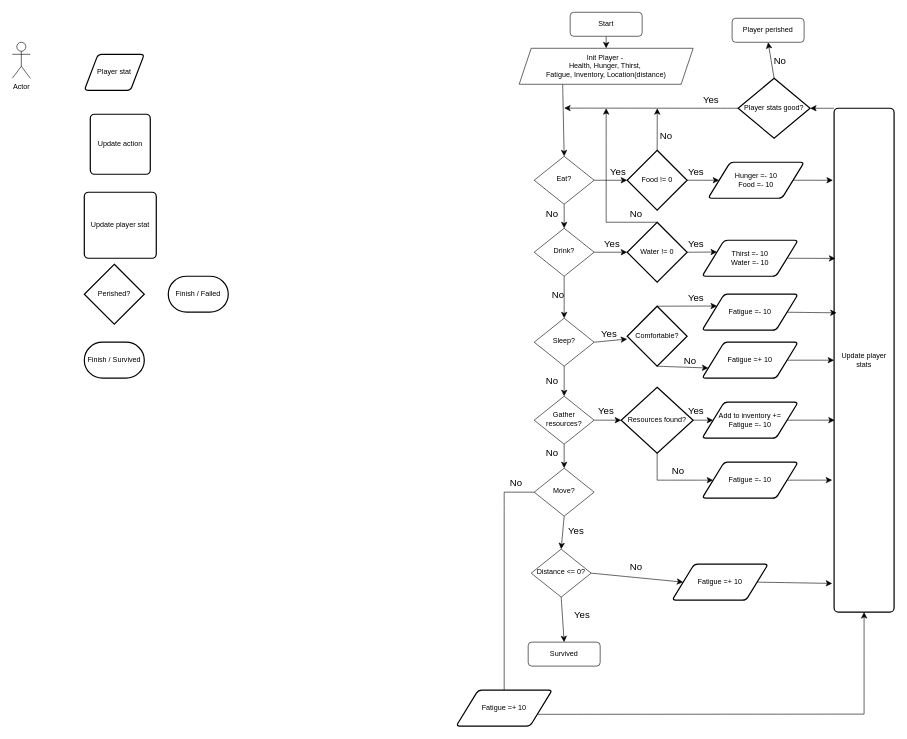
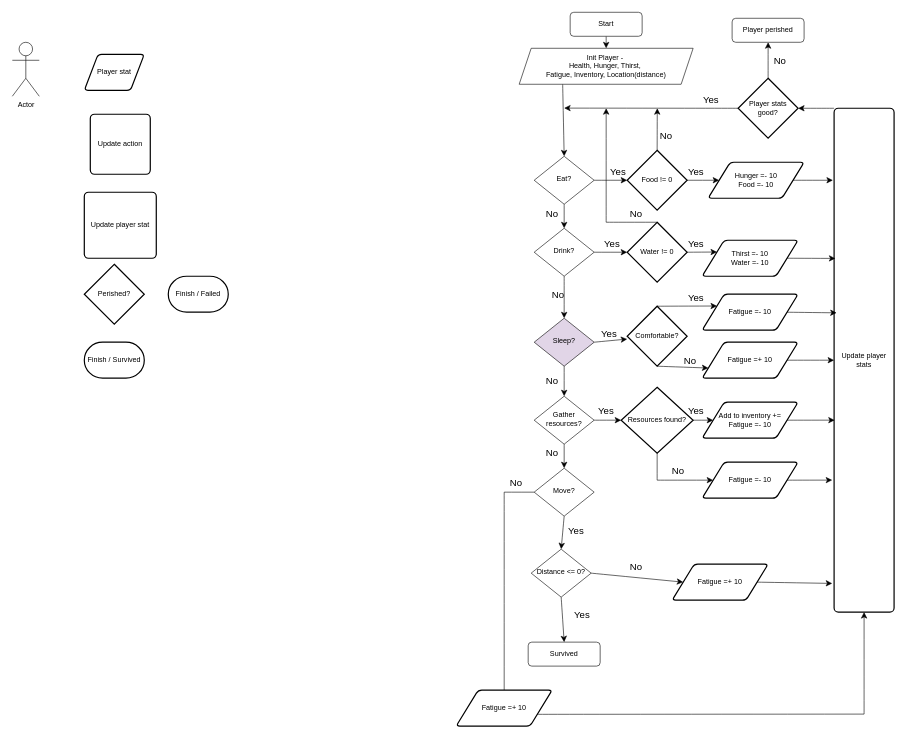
- <mxCell id="9" value="Actor" style="shape=umlActor;verticalLabelPosition=bottom;verticalAlign=top;html=1;outlineConnect=0;" vertex="1" parent="1"><mxGeometry x="20" y="70" width="30" height="60" as="geometry" /></mxCell>
+ <mxCell id="9" value="Actor" style="shape=umlActor;verticalLabelPosition=bottom;verticalAlign=top;html=1;outlineConnect=0;" vertex="1" parent="1"><mxGeometry x="20" y="70" width="45" height="90" as="geometry" /></mxCell>
- <mxCell id="49" value="Player stats good?" style="strokeWidth=2;html=1;shape=mxgraph.flowchart.decision;whiteSpace=wrap;" vertex="1" parent="1"><mxGeometry x="1230" y="130" width="120" height="100" as="geometry" /></mxCell>
+ <mxCell id="49" value="Player stats good?" style="strokeWidth=2;html=1;shape=mxgraph.flowchart.decision;whiteSpace=wrap;" vertex="1" parent="1"><mxGeometry x="1230" y="130" width="100" height="100" as="geometry" /></mxCell>
- <mxCell id="16" value="Sleep?" style="rhombus;whiteSpace=wrap;html=1;shadow=0;fontFamily=Helvetica;fontSize=12;align=center;strokeWidth=1;spacing=6;spacingTop=-4;" vertex="1" parent="1"><mxGeometry x="890" y="530" width="100" height="80" as="geometry" /></mxCell>
+ <mxCell id="16" value="Sleep?" style="rhombus;whiteSpace=wrap;html=1;shadow=0;fontFamily=Helvetica;fontSize=12;align=center;strokeWidth=1;spacing=6;spacingTop=-4;fillColor=#e1d5e7;" vertex="1" parent="1"><mxGeometry x="890" y="530" width="100" height="80" as="geometry" /></mxCell>
